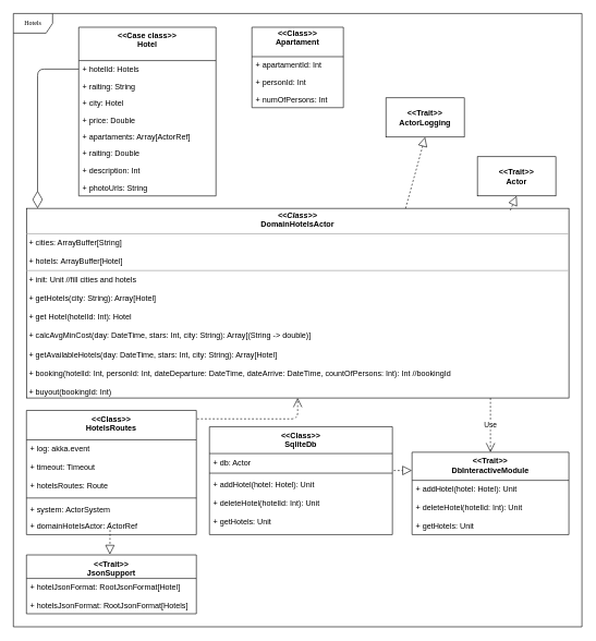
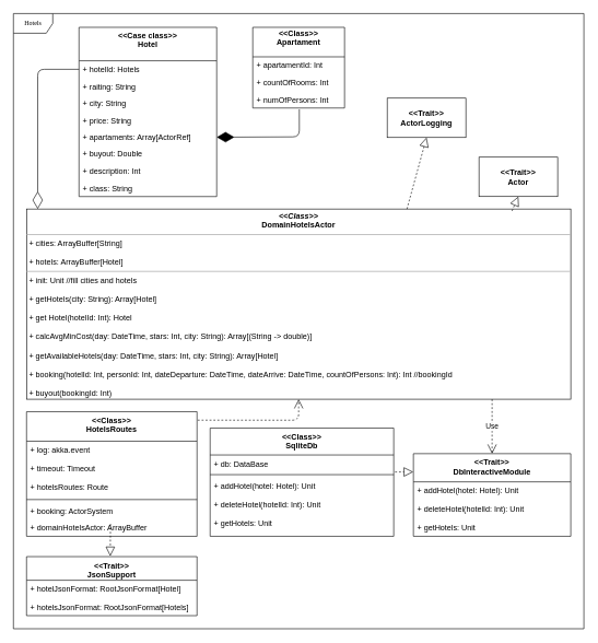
- <mxCell id="18" value="+ personId: Int" style="text;strokeColor=none;fillColor=none;align=left;verticalAlign=top;spacingLeft=4;spacingRight=4;overflow=hidden;rotatable=0;points=[[0,0.5],[1,0.5]];portConstraint=eastwest;" parent="16" vertex="1"><mxGeometry y="71" width="140" height="26" as="geometry" /></mxCell>
+ <mxCell id="18" value="+ countOfRooms: Int" style="text;strokeColor=none;fillColor=none;align=left;verticalAlign=top;spacingLeft=4;spacingRight=4;overflow=hidden;rotatable=0;points=[[0,0.5],[1,0.5]];portConstraint=eastwest;" parent="16" vertex="1"><mxGeometry y="71" width="140" height="26" as="geometry" /></mxCell>
- <mxCell id="9" value="+ city: Hotel&#10;" style="text;strokeColor=none;fillColor=none;align=left;verticalAlign=top;spacingLeft=4;spacingRight=4;overflow=hidden;rotatable=0;points=[[0,0.5],[1,0.5]];portConstraint=eastwest;" parent="6" vertex="1"><mxGeometry y="103" width="210" height="26" as="geometry" /></mxCell>
+ <mxCell id="9" value="+ city: String&#10;" style="text;strokeColor=none;fillColor=none;align=left;verticalAlign=top;spacingLeft=4;spacingRight=4;overflow=hidden;rotatable=0;points=[[0,0.5],[1,0.5]];portConstraint=eastwest;" parent="6" vertex="1"><mxGeometry y="103" width="210" height="26" as="geometry" /></mxCell>
- <mxCell id="10" value="+ price: Double&#10;" style="text;strokeColor=none;fillColor=none;align=left;verticalAlign=top;spacingLeft=4;spacingRight=4;overflow=hidden;rotatable=0;points=[[0,0.5],[1,0.5]];portConstraint=eastwest;" parent="6" vertex="1"><mxGeometry y="129" width="210" height="26" as="geometry" /></mxCell>
+ <mxCell id="10" value="+ price: String&#10;" style="text;strokeColor=none;fillColor=none;align=left;verticalAlign=top;spacingLeft=4;spacingRight=4;overflow=hidden;rotatable=0;points=[[0,0.5],[1,0.5]];portConstraint=eastwest;" parent="6" vertex="1"><mxGeometry y="129" width="210" height="26" as="geometry" /></mxCell>
+ <mxCell id="20" value="" style="endArrow=diamondThin;endFill=1;endSize=24;html=1;exitX=0.507;exitY=1.077;exitDx=0;exitDy=0;entryX=1;entryY=0.5;entryDx=0;entryDy=0;exitPerimeter=0;" parent="1" source="19" target="11" edge="1"><mxGeometry width="160" relative="1" as="geometry"><mxPoint x="210" y="598" as="sourcePoint" /><mxPoint x="370" y="598" as="targetPoint" /><Array as="points"><mxPoint x="456" y="208" /></Array></mxGeometry></mxCell>
- <mxCell id="12" value="+ raiting: Double&#10;" style="text;strokeColor=none;fillColor=none;align=left;verticalAlign=top;spacingLeft=4;spacingRight=4;overflow=hidden;rotatable=0;points=[[0,0.5],[1,0.5]];portConstraint=eastwest;" parent="6" vertex="1"><mxGeometry y="180" width="210" height="26" as="geometry" /></mxCell>
+ <mxCell id="12" value="+ buyout: Double&#10;" style="text;strokeColor=none;fillColor=none;align=left;verticalAlign=top;spacingLeft=4;spacingRight=4;overflow=hidden;rotatable=0;points=[[0,0.5],[1,0.5]];portConstraint=eastwest;" parent="6" vertex="1"><mxGeometry y="180" width="210" height="26" as="geometry" /></mxCell>
- <mxCell id="14" value="+ photoUrls: String&#10;" style="text;strokeColor=none;fillColor=none;align=left;verticalAlign=top;spacingLeft=4;spacingRight=4;overflow=hidden;rotatable=0;points=[[0,0.5],[1,0.5]];portConstraint=eastwest;" parent="6" vertex="1"><mxGeometry y="232" width="210" height="26" as="geometry" /></mxCell>
+ <mxCell id="14" value="+ class: String&#10;" style="text;strokeColor=none;fillColor=none;align=left;verticalAlign=top;spacingLeft=4;spacingRight=4;overflow=hidden;rotatable=0;points=[[0,0.5],[1,0.5]];portConstraint=eastwest;" parent="6" vertex="1"><mxGeometry y="232" width="210" height="26" as="geometry" /></mxCell>
- <mxCell id="30" value="+ db: Actor" style="text;strokeColor=none;fillColor=none;align=left;verticalAlign=top;spacingLeft=4;spacingRight=4;overflow=hidden;rotatable=0;points=[[0,0.5],[1,0.5]];portConstraint=eastwest;" parent="29" vertex="1"><mxGeometry y="41" width="280" height="26" as="geometry" /></mxCell>
+ <mxCell id="30" value="+ db: DataBase" style="text;strokeColor=none;fillColor=none;align=left;verticalAlign=top;spacingLeft=4;spacingRight=4;overflow=hidden;rotatable=0;points=[[0,0.5],[1,0.5]];portConstraint=eastwest;" parent="29" vertex="1"><mxGeometry y="41" width="280" height="26" as="geometry" /></mxCell>
- <mxCell id="24" value="+ system: ActorSystem" style="text;strokeColor=none;fillColor=none;align=left;verticalAlign=top;spacingLeft=4;spacingRight=4;overflow=hidden;rotatable=0;points=[[0,0.5],[1,0.5]];portConstraint=eastwest;" parent="21" vertex="1"><mxGeometry y="138" width="260" height="26" as="geometry" /></mxCell>
+ <mxCell id="24" value="+ booking: ActorSystem" style="text;strokeColor=none;fillColor=none;align=left;verticalAlign=top;spacingLeft=4;spacingRight=4;overflow=hidden;rotatable=0;points=[[0,0.5],[1,0.5]];portConstraint=eastwest;" parent="21" vertex="1"><mxGeometry y="138" width="260" height="26" as="geometry" /></mxCell>
- <mxCell id="25" value="+ domainHotelsActor: ActorRef" style="text;strokeColor=none;fillColor=none;align=left;verticalAlign=top;spacingLeft=4;spacingRight=4;overflow=hidden;rotatable=0;points=[[0,0.5],[1,0.5]];portConstraint=eastwest;" parent="21" vertex="1"><mxGeometry y="164" width="260" height="26" as="geometry" /></mxCell>
+ <mxCell id="25" value="+ domainHotelsActor: ArrayBuffer" style="text;strokeColor=none;fillColor=none;align=left;verticalAlign=top;spacingLeft=4;spacingRight=4;overflow=hidden;rotatable=0;points=[[0,0.5],[1,0.5]];portConstraint=eastwest;" parent="21" vertex="1"><mxGeometry y="164" width="260" height="26" as="geometry" /></mxCell>
